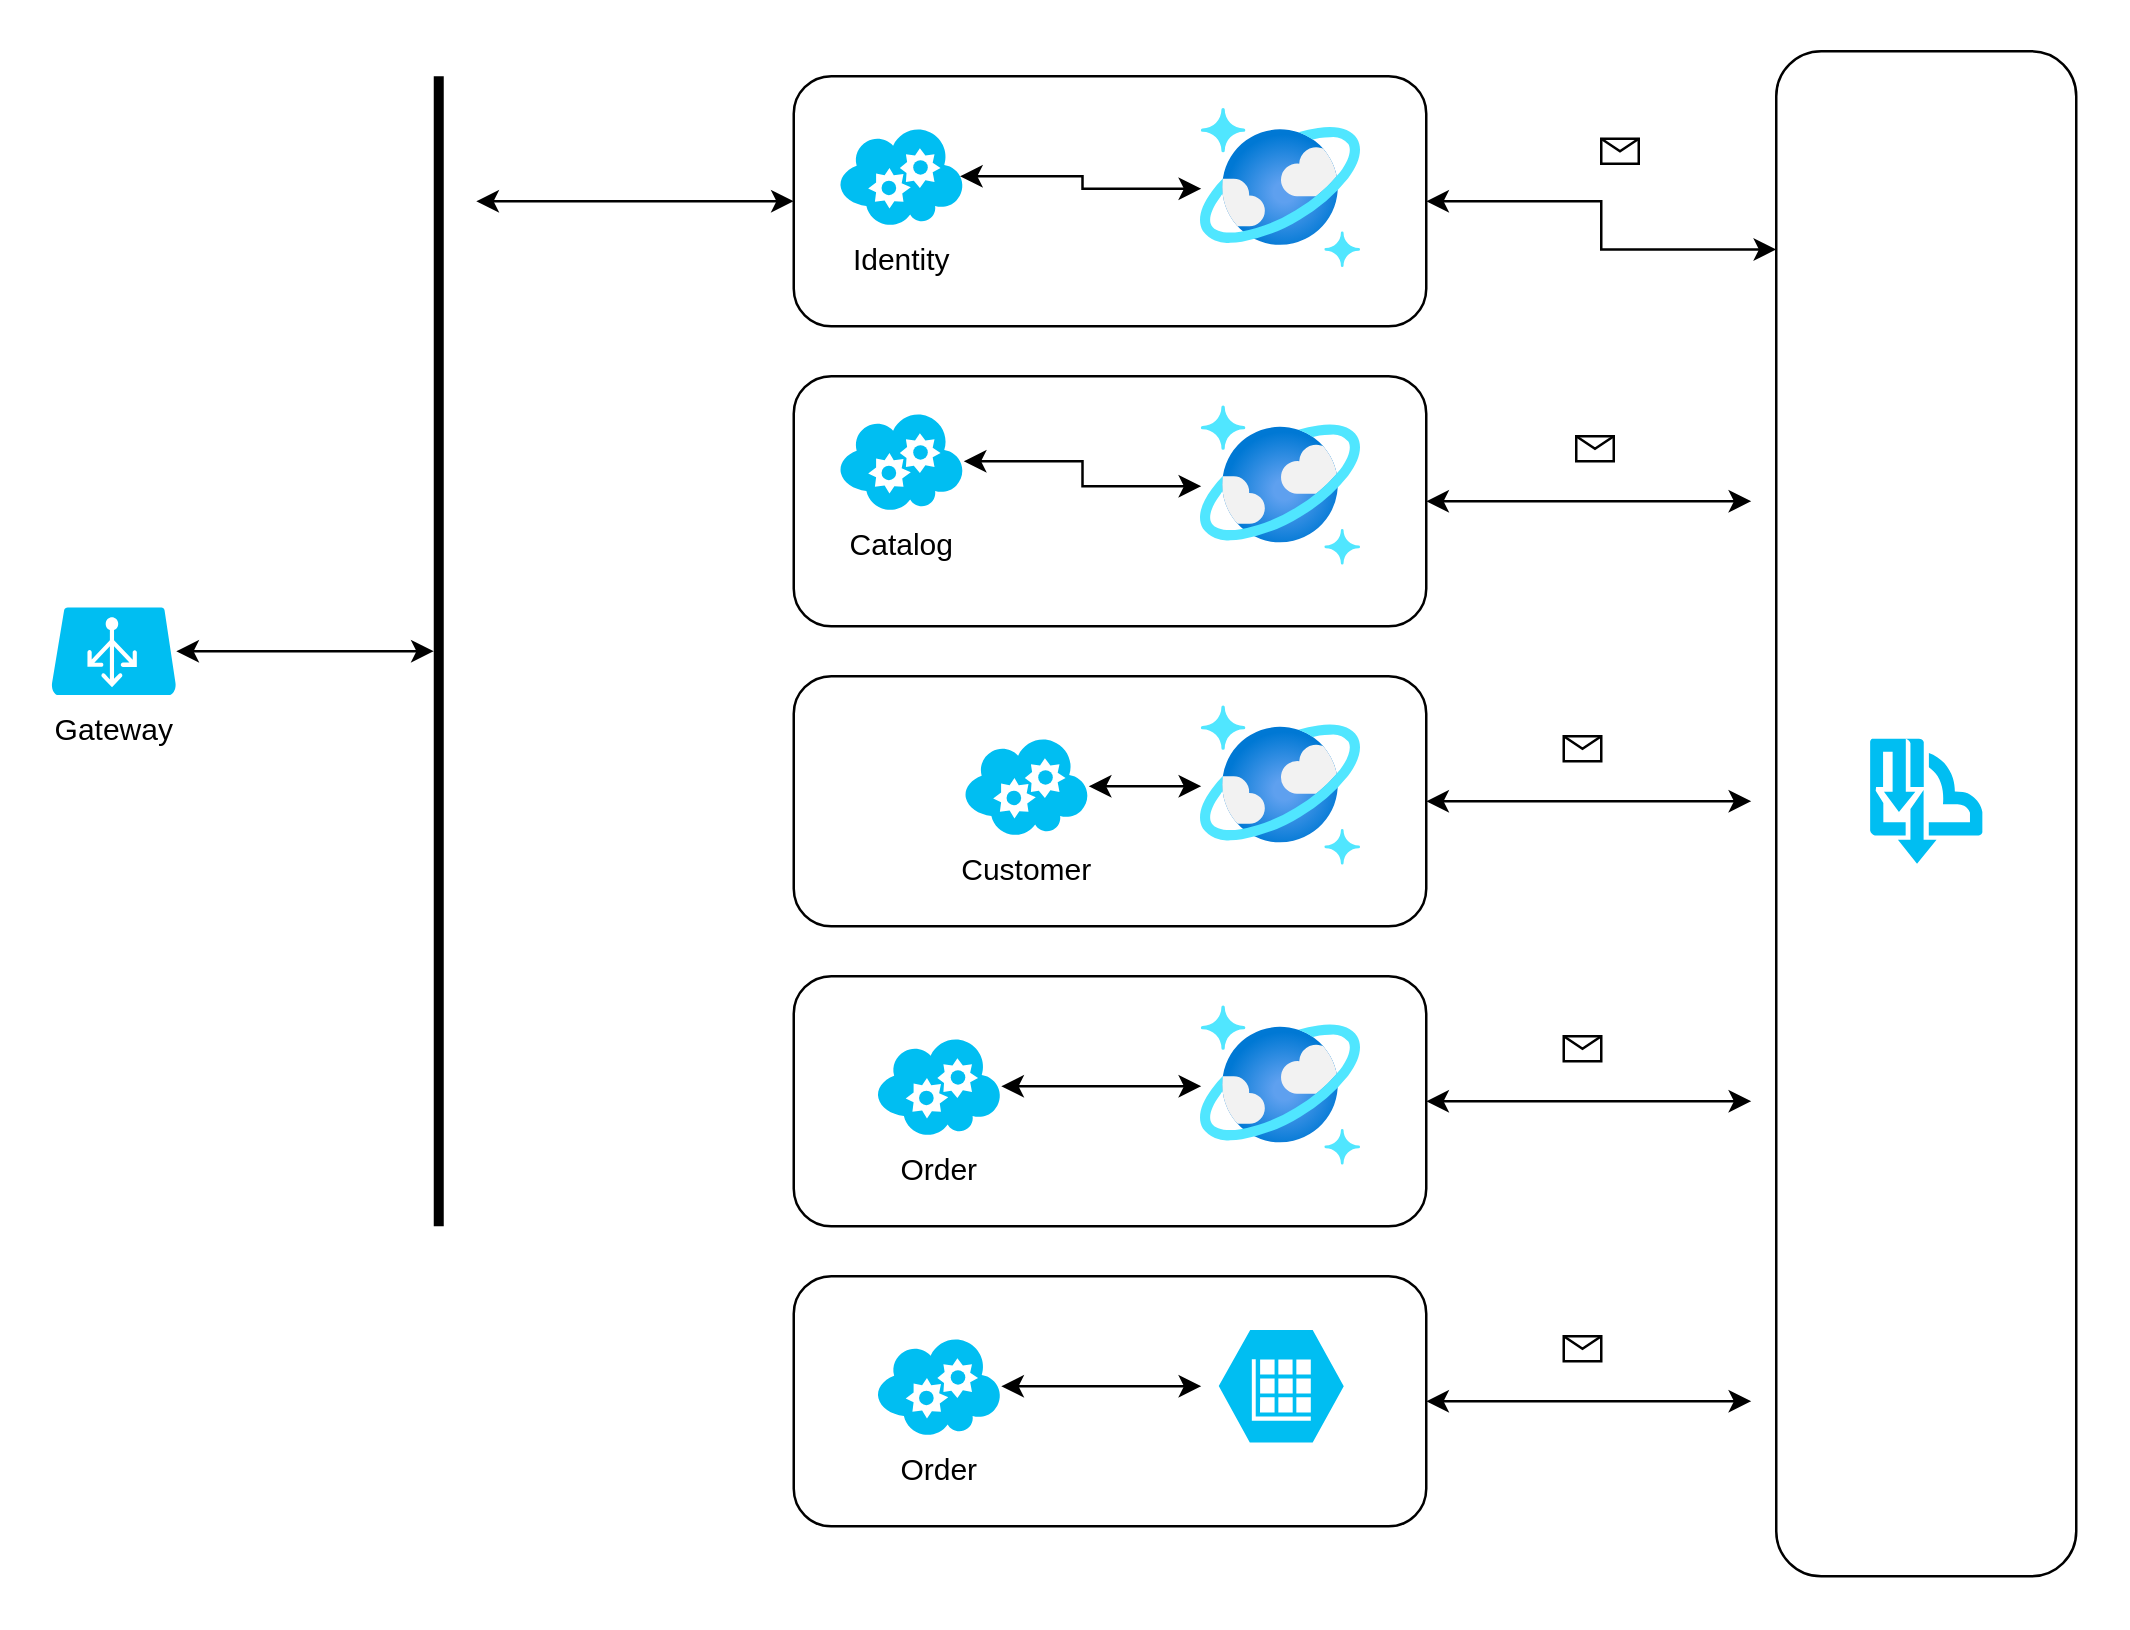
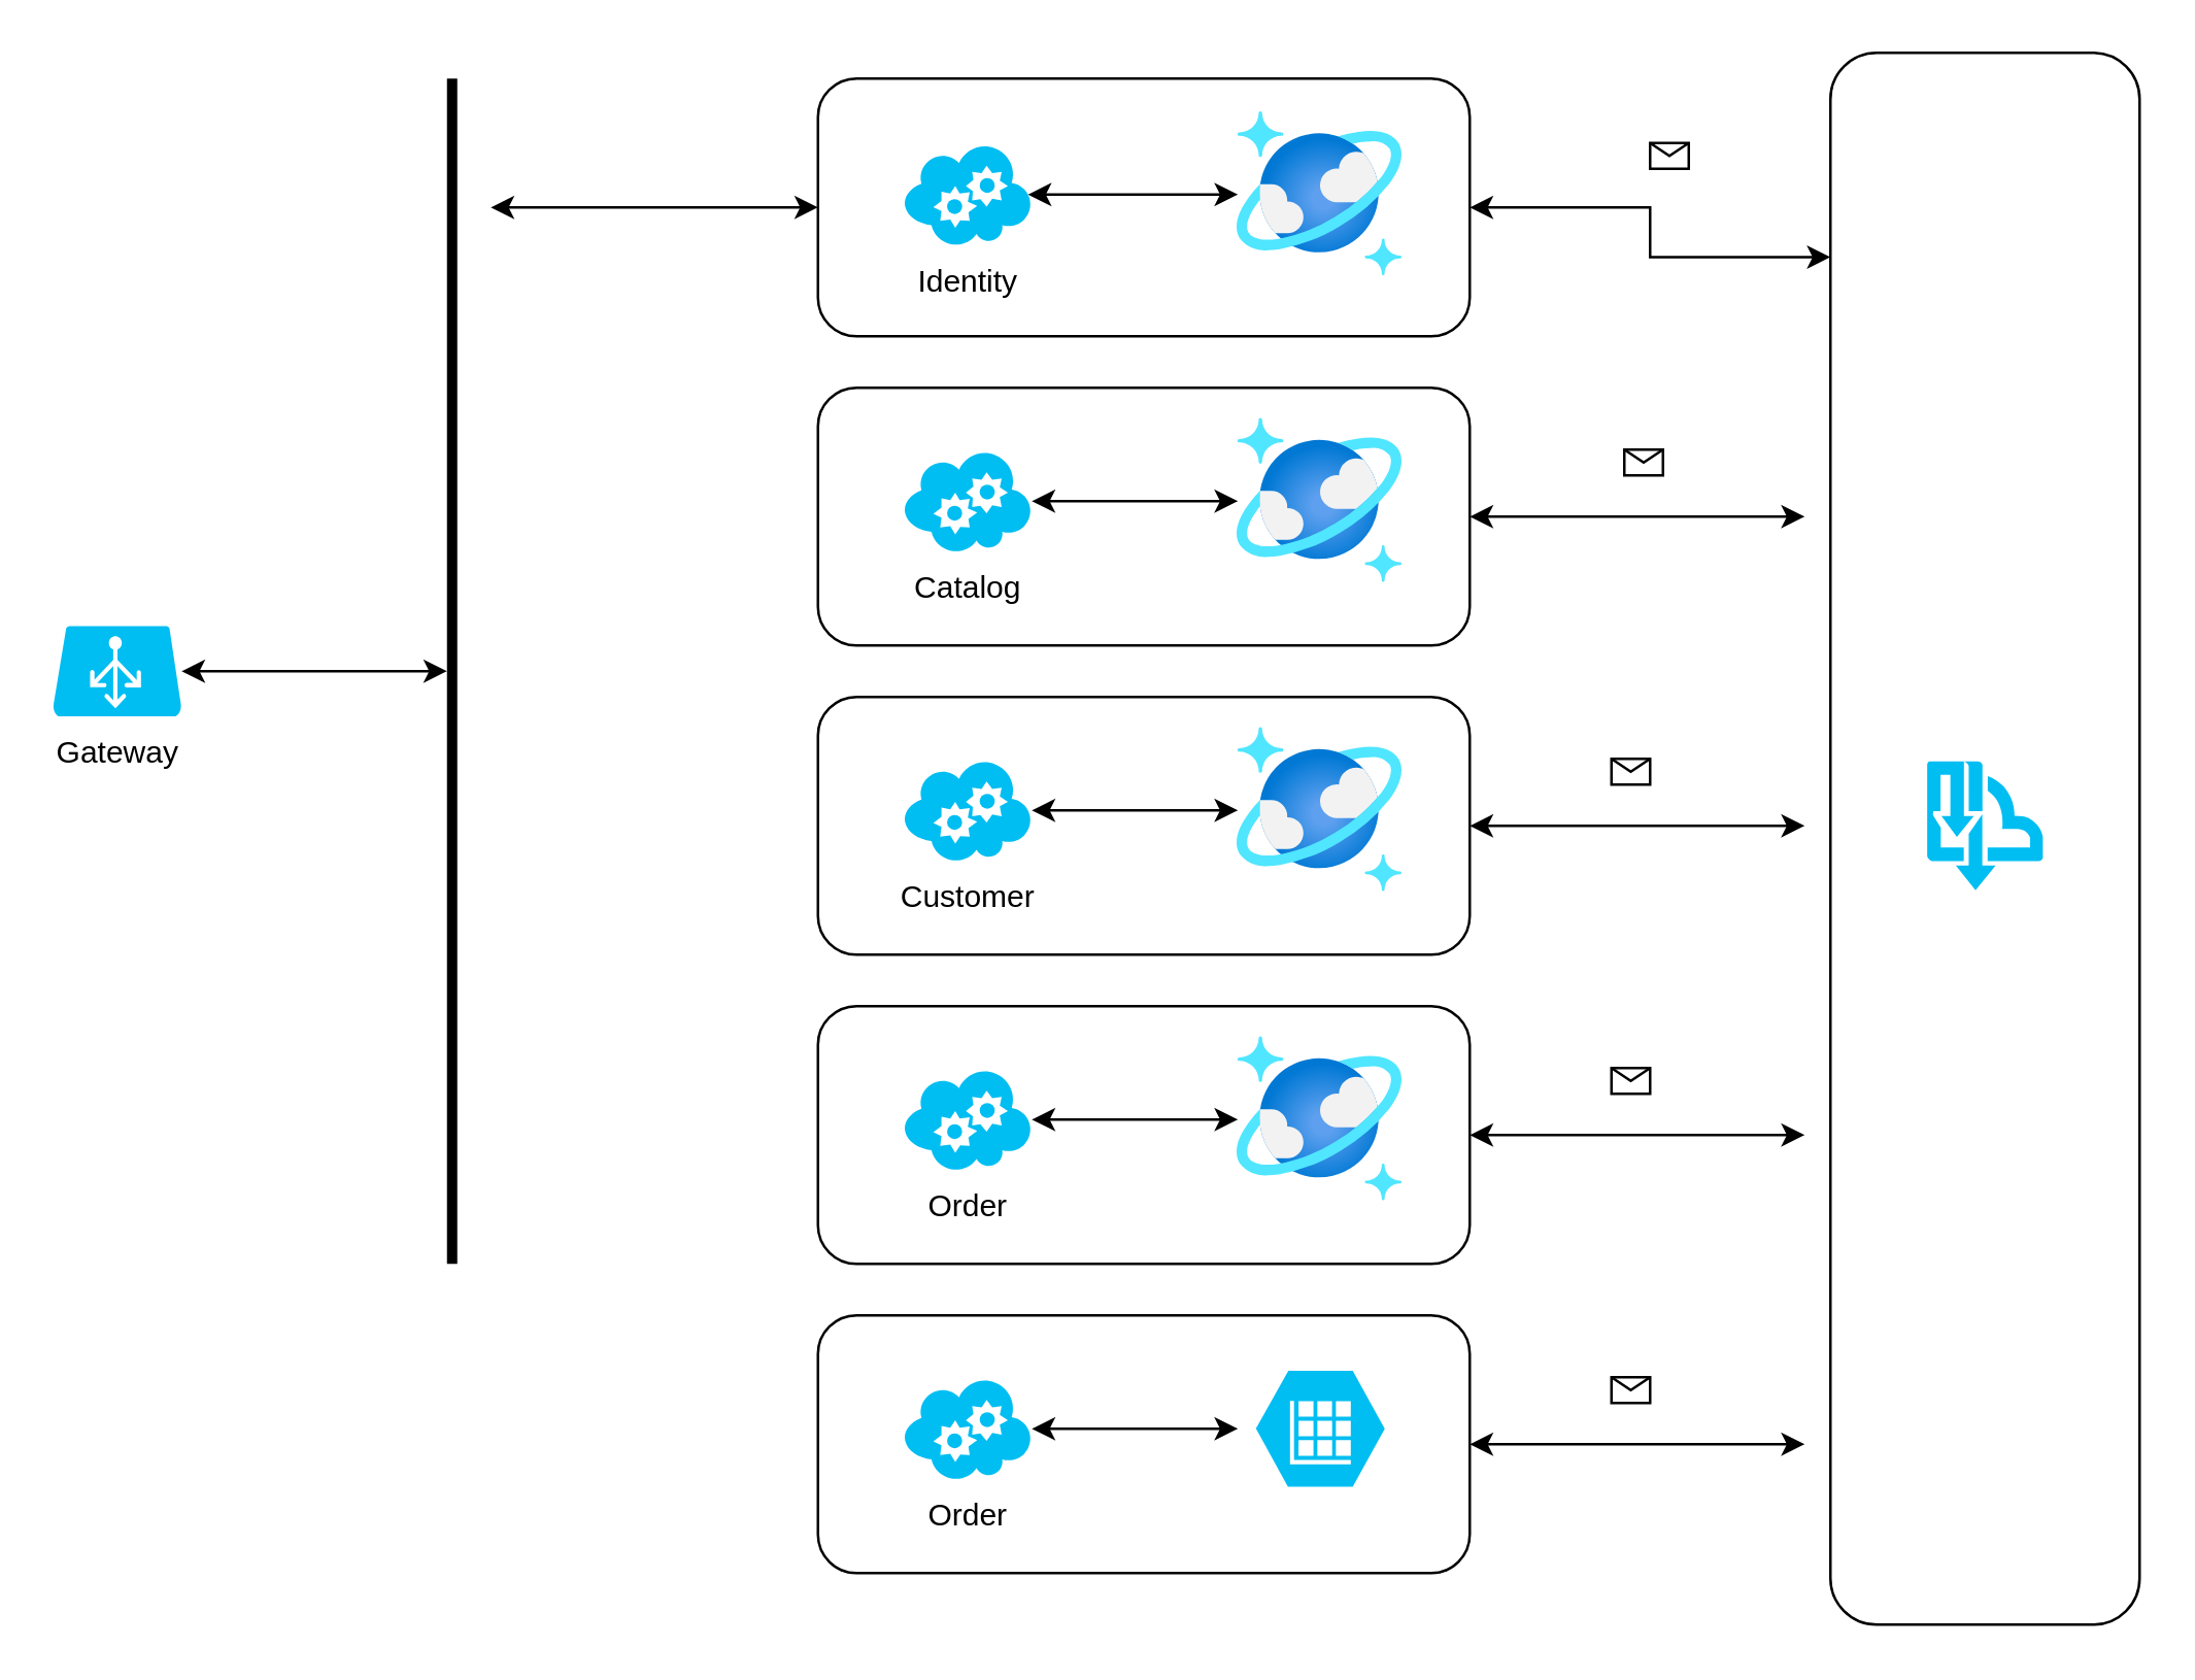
- <mxCell id="9" value="Identity" style="verticalLabelPosition=bottom;html=1;verticalAlign=top;align=center;strokeColor=none;fillColor=#00BEF2;shape=mxgraph.azure.cloud_service;" vertex="1" parent="1"><mxGeometry x="335" y="50" width="50" height="40" as="geometry" /></mxCell>
+ <mxCell id="9" value="Identity" style="verticalLabelPosition=bottom;html=1;verticalAlign=top;align=center;strokeColor=none;fillColor=#00BEF2;shape=mxgraph.azure.cloud_service;" vertex="1" parent="1"><mxGeometry x="350" y="55" width="50" height="40" as="geometry" /></mxCell>
- <mxCell id="14" value="Catalog" style="verticalLabelPosition=bottom;html=1;verticalAlign=top;align=center;strokeColor=none;fillColor=#00BEF2;shape=mxgraph.azure.cloud_service;" vertex="1" parent="1"><mxGeometry x="335" y="164" width="50" height="40" as="geometry" /></mxCell>
+ <mxCell id="14" value="Catalog" style="verticalLabelPosition=bottom;html=1;verticalAlign=top;align=center;strokeColor=none;fillColor=#00BEF2;shape=mxgraph.azure.cloud_service;" vertex="1" parent="1"><mxGeometry x="350" y="174" width="50" height="40" as="geometry" /></mxCell>
- <mxCell id="22" value="Customer" style="verticalLabelPosition=bottom;html=1;verticalAlign=top;align=center;strokeColor=none;fillColor=#00BEF2;shape=mxgraph.azure.cloud_service;" vertex="1" parent="1"><mxGeometry x="385" y="294" width="50" height="40" as="geometry" /></mxCell>
+ <mxCell id="22" value="Customer" style="verticalLabelPosition=bottom;html=1;verticalAlign=top;align=center;strokeColor=none;fillColor=#00BEF2;shape=mxgraph.azure.cloud_service;" vertex="1" parent="1"><mxGeometry x="350" y="294" width="50" height="40" as="geometry" /></mxCell>
